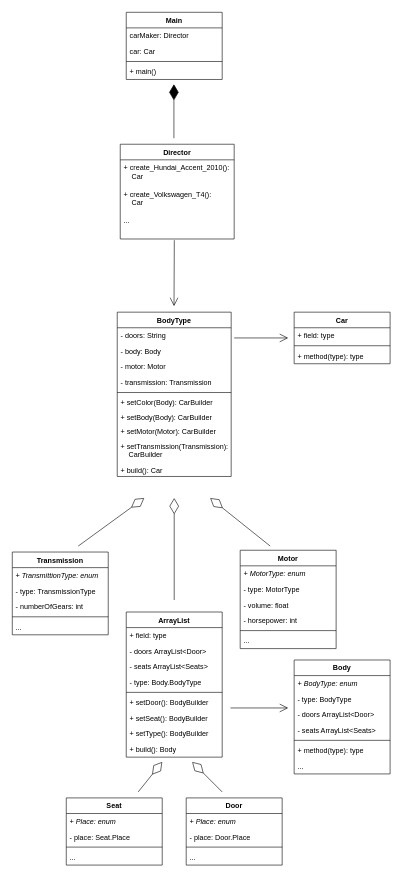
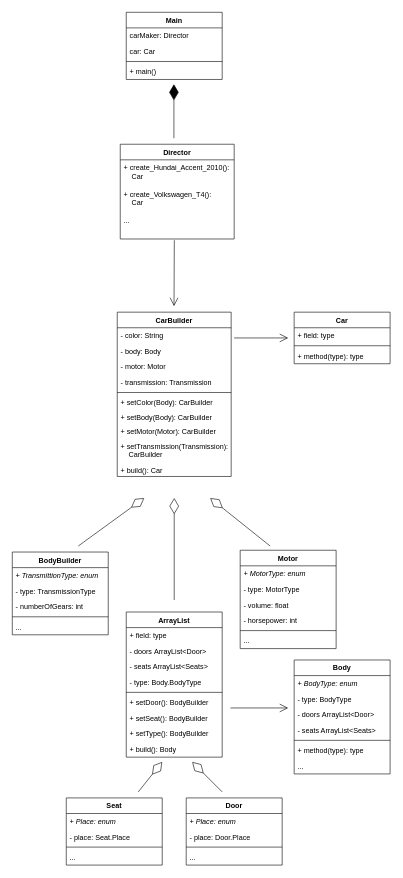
- <mxCell id="24" value="BodyType" style="swimlane;fontStyle=1;align=center;verticalAlign=top;childLayout=stackLayout;horizontal=1;startSize=26;horizontalStack=0;resizeParent=1;resizeParentMax=0;resizeLast=0;collapsible=1;marginBottom=0;" vertex="1" parent="1"><mxGeometry x="195" y="520" width="190" height="274" as="geometry" /></mxCell>
+ <mxCell id="24" value="CarBuilder" style="swimlane;fontStyle=1;align=center;verticalAlign=top;childLayout=stackLayout;horizontal=1;startSize=26;horizontalStack=0;resizeParent=1;resizeParentMax=0;resizeLast=0;collapsible=1;marginBottom=0;" vertex="1" parent="1"><mxGeometry x="195" y="520" width="190" height="274" as="geometry" /></mxCell>
- <mxCell id="25" value="- doors: String" style="text;strokeColor=none;fillColor=none;align=left;verticalAlign=top;spacingLeft=4;spacingRight=4;overflow=hidden;rotatable=0;points=[[0,0.5],[1,0.5]];portConstraint=eastwest;" vertex="1" parent="24"><mxGeometry y="26" width="190" height="26" as="geometry" /></mxCell>
+ <mxCell id="25" value="- color: String" style="text;strokeColor=none;fillColor=none;align=left;verticalAlign=top;spacingLeft=4;spacingRight=4;overflow=hidden;rotatable=0;points=[[0,0.5],[1,0.5]];portConstraint=eastwest;" vertex="1" parent="24"><mxGeometry y="26" width="190" height="26" as="geometry" /></mxCell>
- <mxCell id="50" value="Transmission" style="swimlane;fontStyle=1;align=center;verticalAlign=top;childLayout=stackLayout;horizontal=1;startSize=26;horizontalStack=0;resizeParent=1;resizeParentMax=0;resizeLast=0;collapsible=1;marginBottom=0;" vertex="1" parent="1"><mxGeometry x="20" y="920" width="160" height="138" as="geometry" /></mxCell>
+ <mxCell id="50" value="BodyBuilder" style="swimlane;fontStyle=1;align=center;verticalAlign=top;childLayout=stackLayout;horizontal=1;startSize=26;horizontalStack=0;resizeParent=1;resizeParentMax=0;resizeLast=0;collapsible=1;marginBottom=0;" vertex="1" parent="1"><mxGeometry x="20" y="920" width="160" height="138" as="geometry" /></mxCell>
